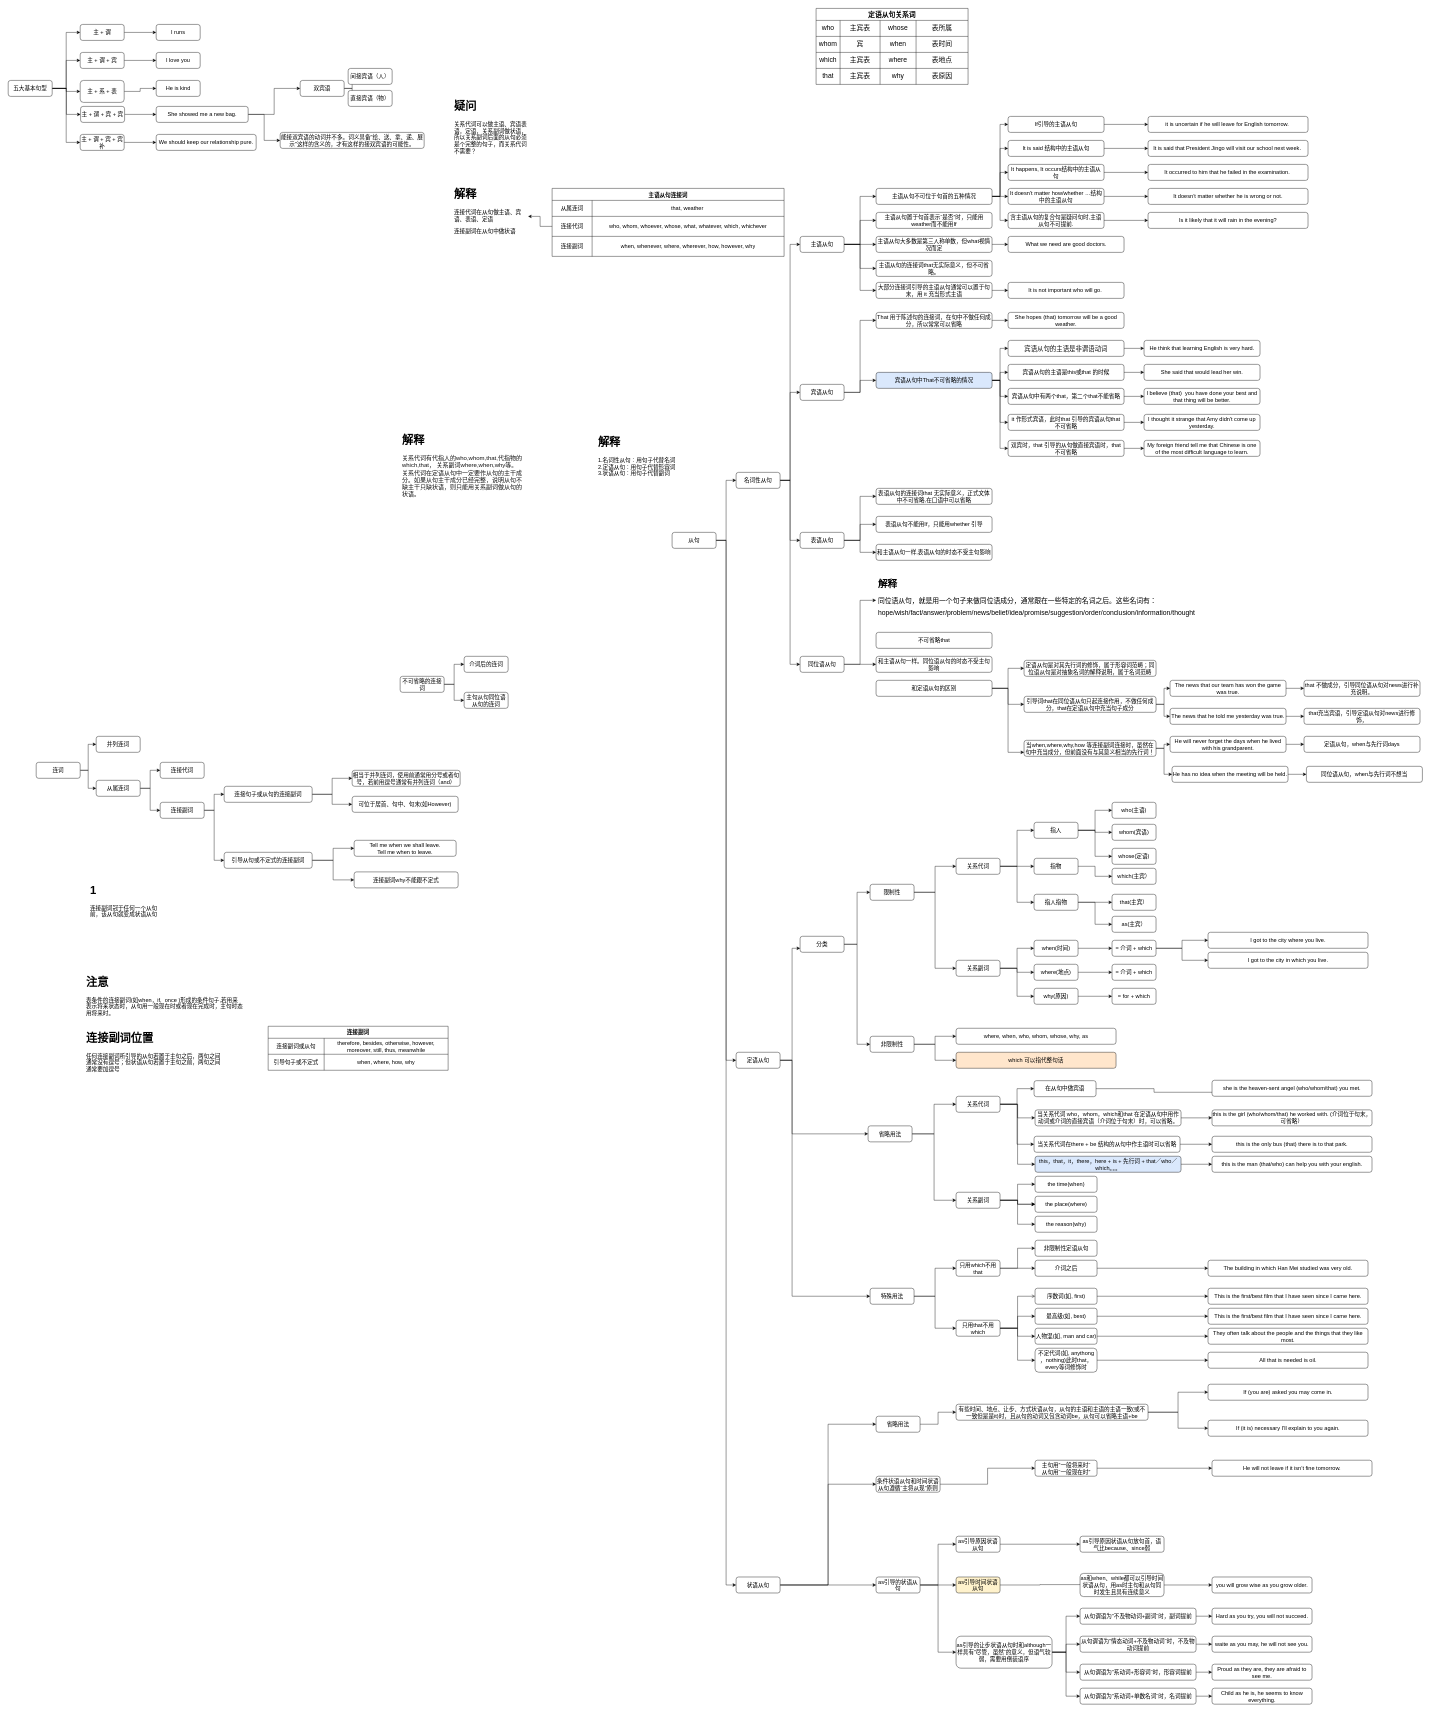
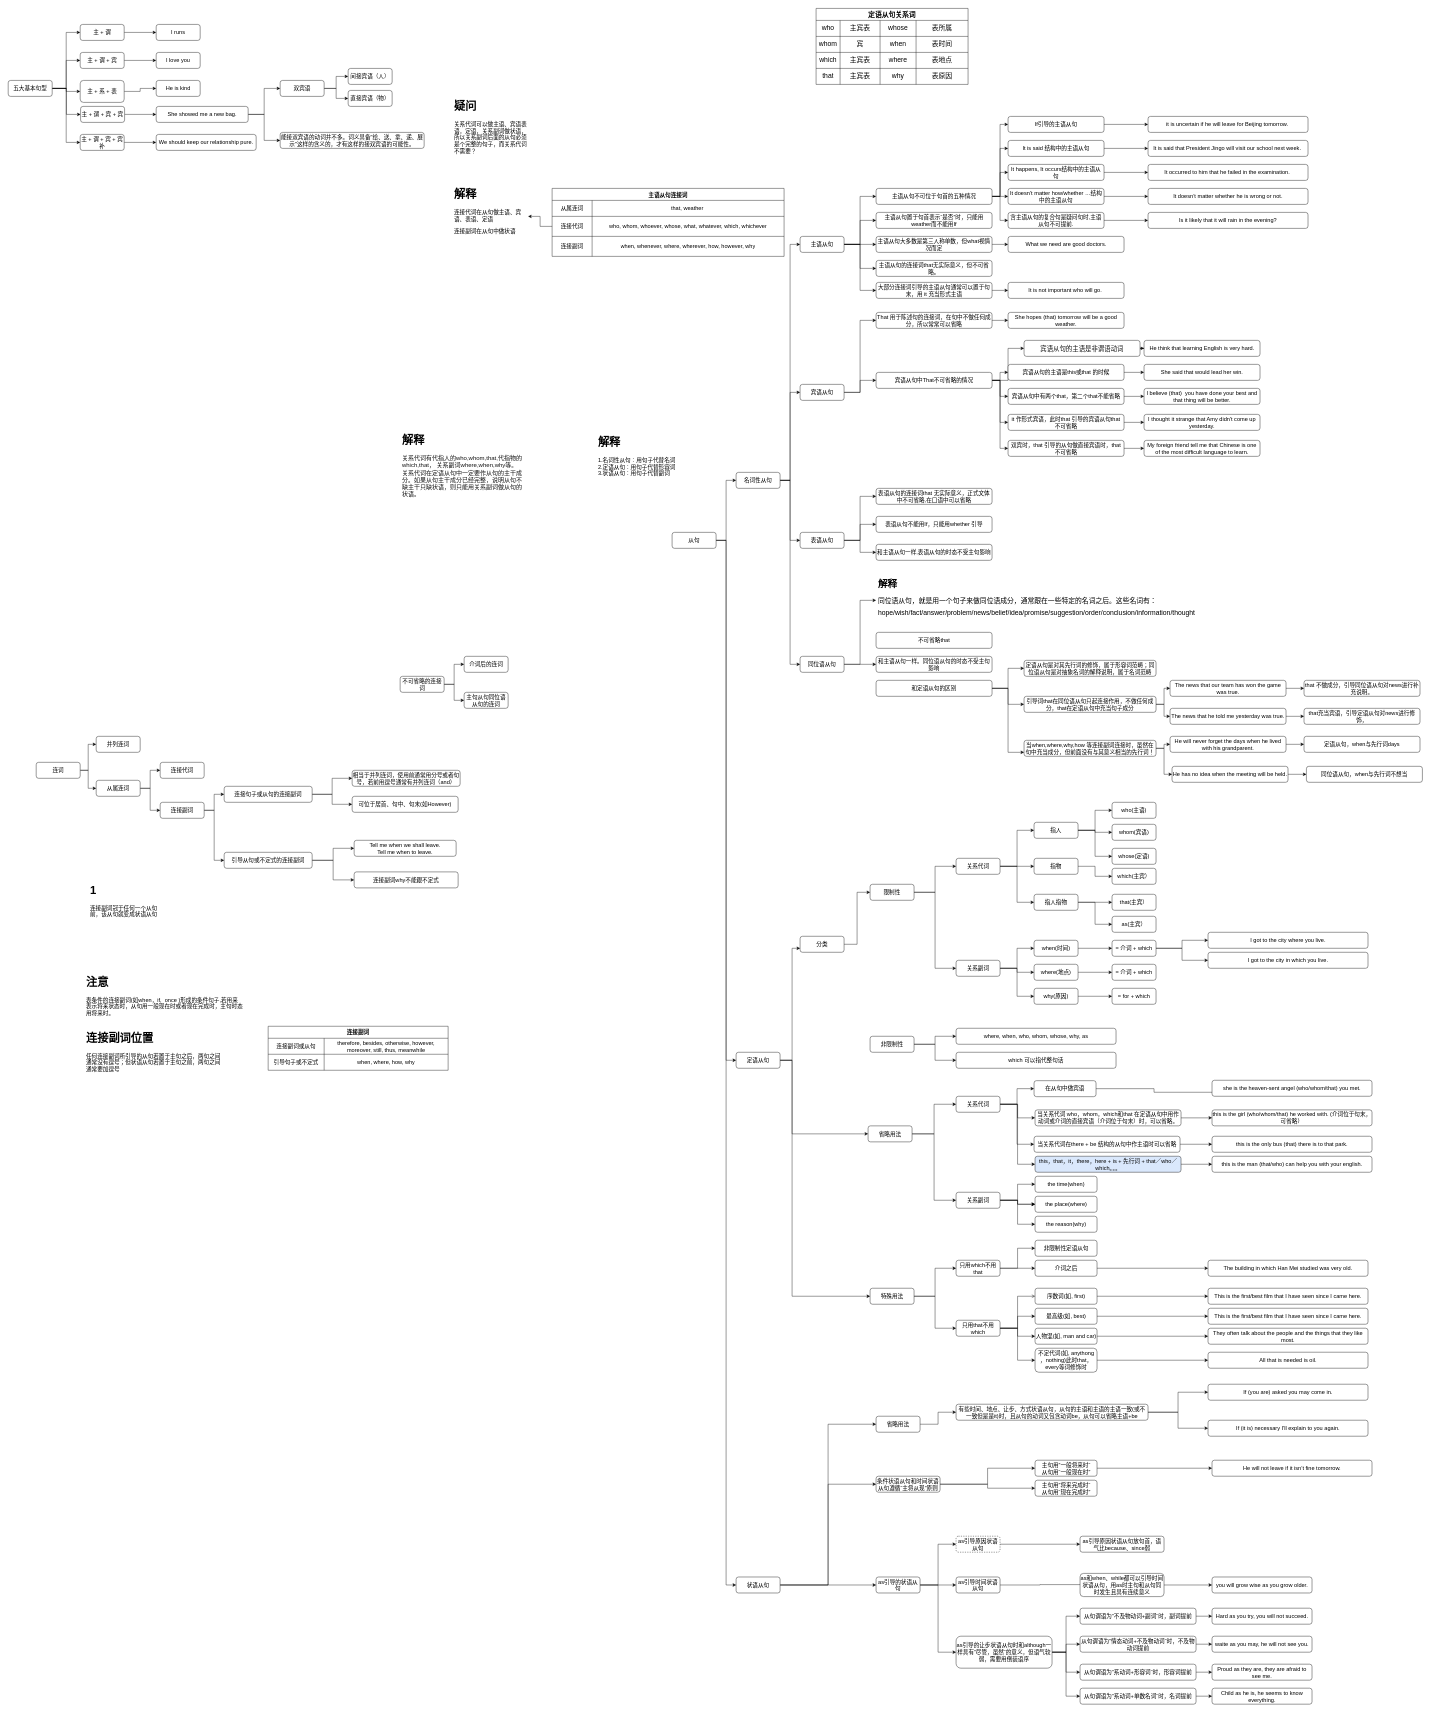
- <mxCell id="193" value="&lt;span style=&quot;font-size: 14px&quot;&gt;双宾语&lt;/span&gt;" style="rounded=1;whiteSpace=wrap;html=1;" vertex="1" parent="1"><mxGeometry x="750" y="200" width="110" height="40" as="geometry" /></mxCell>
+ <mxCell id="193" value="&lt;span style=&quot;font-size: 14px&quot;&gt;双宾语&lt;/span&gt;" style="rounded=1;whiteSpace=wrap;html=1;" vertex="1" parent="1"><mxGeometry x="700" y="200" width="110" height="40" as="geometry" /></mxCell>
- <mxCell id="110" value="&lt;div&gt;&lt;span style=&quot;font-size: 14px&quot;&gt;it is uncertain if he will leave for English tomorrow.&amp;nbsp;&lt;/span&gt;&lt;/div&gt;" style="rounded=1;whiteSpace=wrap;html=1;" parent="1" vertex="1"><mxGeometry x="2870" y="290" width="400" height="40" as="geometry" /></mxCell>
+ <mxCell id="110" value="&lt;div&gt;&lt;span style=&quot;font-size: 14px&quot;&gt;it is uncertain if he will leave for Beijing tomorrow.&amp;nbsp;&lt;/span&gt;&lt;/div&gt;" style="rounded=1;whiteSpace=wrap;html=1;" parent="1" vertex="1"><mxGeometry x="2870" y="290" width="400" height="40" as="geometry" /></mxCell>
- <mxCell id="125" value="&lt;div&gt;&lt;span&gt;&lt;font color=&quot;#121212&quot; face=&quot;-apple-system, BlinkMacSystemFont, Helvetica Neue, PingFang SC, Microsoft YaHei, Source Han Sans SC, Noto Sans CJK SC, WenQuanYi Micro Hei, sans-serif&quot; size=&quot;3&quot;&gt;宾语从句的主语是非谓语动词&lt;/font&gt;&lt;/span&gt;&lt;/div&gt;" style="rounded=1;whiteSpace=wrap;html=1;" vertex="1" parent="1"><mxGeometry x="2520" y="850" width="290" height="40" as="geometry" /></mxCell>
+ <mxCell id="125" value="&lt;div&gt;&lt;span&gt;&lt;font color=&quot;#121212&quot; face=&quot;-apple-system, BlinkMacSystemFont, Helvetica Neue, PingFang SC, Microsoft YaHei, Source Han Sans SC, Noto Sans CJK SC, WenQuanYi Micro Hei, sans-serif&quot; size=&quot;3&quot;&gt;宾语从句的主语是非谓语动词&lt;/font&gt;&lt;/span&gt;&lt;/div&gt;" style="rounded=1;whiteSpace=wrap;html=1;" vertex="1" parent="1"><mxGeometry x="2560" y="850" width="290" height="40" as="geometry" /></mxCell>
- <mxCell id="123" value="&lt;div&gt;&lt;span style=&quot;font-size: 14px&quot;&gt;宾语从句中That不可省略的情况&lt;/span&gt;&lt;/div&gt;" style="rounded=1;whiteSpace=wrap;html=1;fillColor=#dae8fc;" vertex="1" parent="1"><mxGeometry x="2190" y="930" width="290" height="40" as="geometry" /></mxCell>
+ <mxCell id="123" value="&lt;div&gt;&lt;span style=&quot;font-size: 14px&quot;&gt;宾语从句中That不可省略的情况&lt;/span&gt;&lt;/div&gt;" style="rounded=1;whiteSpace=wrap;html=1;" vertex="1" parent="1"><mxGeometry x="2190" y="930" width="290" height="40" as="geometry" /></mxCell>
- <mxCell id="219" style="edgeStyle=orthogonalEdgeStyle;rounded=0;orthogonalLoop=1;jettySize=auto;html=1;entryX=0;entryY=0.5;entryDx=0;entryDy=0;fontSize=17;" edge="1" parent="1" source="220" target="226"><mxGeometry relative="1" as="geometry" /></mxCell>
- <mxCell id="257" value="&lt;span style=&quot;font-size: 14px&quot;&gt;which 可以指代整句话&lt;/span&gt;" style="rounded=1;whiteSpace=wrap;html=1;fillColor=#ffe6cc;" vertex="1" parent="1"><mxGeometry x="2390" y="2630" width="400" height="40" as="geometry" /></mxCell>
+ <mxCell id="257" value="&lt;span style=&quot;font-size: 14px&quot;&gt;which 可以指代整句话&lt;/span&gt;" style="rounded=1;whiteSpace=wrap;html=1;" vertex="1" parent="1"><mxGeometry x="2390" y="2630" width="400" height="40" as="geometry" /></mxCell>
+ <mxCell id="328" style="edgeStyle=orthogonalEdgeStyle;rounded=0;orthogonalLoop=1;jettySize=auto;html=1;fontSize=17;" edge="1" parent="1" source="329" target="332"><mxGeometry relative="1" as="geometry" /></mxCell>
+ <mxCell id="332" value="&lt;span style=&quot;font-size: 14px&quot;&gt;主句用”将来完成时“&lt;br&gt;从句用“现在完成时”&lt;br&gt;&lt;/span&gt;" style="rounded=1;whiteSpace=wrap;html=1;" vertex="1" parent="1"><mxGeometry x="2587.5" y="3700" width="155" height="40" as="geometry" /></mxCell>
- <mxCell id="339" value="&lt;span style=&quot;font-size: 14px&quot;&gt;as引导原因状语从句&lt;/span&gt;" style="rounded=1;whiteSpace=wrap;html=1;" vertex="1" parent="1"><mxGeometry x="2390" y="3840" width="110" height="40" as="geometry" /></mxCell>
+ <mxCell id="339" value="&lt;span style=&quot;font-size: 14px&quot;&gt;as引导原因状语从句&lt;/span&gt;" style="rounded=1;whiteSpace=wrap;html=1;dashed=1;" vertex="1" parent="1"><mxGeometry x="2390" y="3840" width="110" height="40" as="geometry" /></mxCell>
- <mxCell id="342" value="&lt;span style=&quot;font-size: 14px&quot;&gt;as引导时间状语从句&lt;/span&gt;" style="rounded=1;whiteSpace=wrap;html=1;fillColor=#fff2cc;" vertex="1" parent="1"><mxGeometry x="2390" y="3942" width="110" height="40" as="geometry" /></mxCell>
+ <mxCell id="342" value="&lt;span style=&quot;font-size: 14px&quot;&gt;as引导时间状语从句&lt;/span&gt;" style="rounded=1;whiteSpace=wrap;html=1;" vertex="1" parent="1"><mxGeometry x="2390" y="3942" width="110" height="40" as="geometry" /></mxCell>
